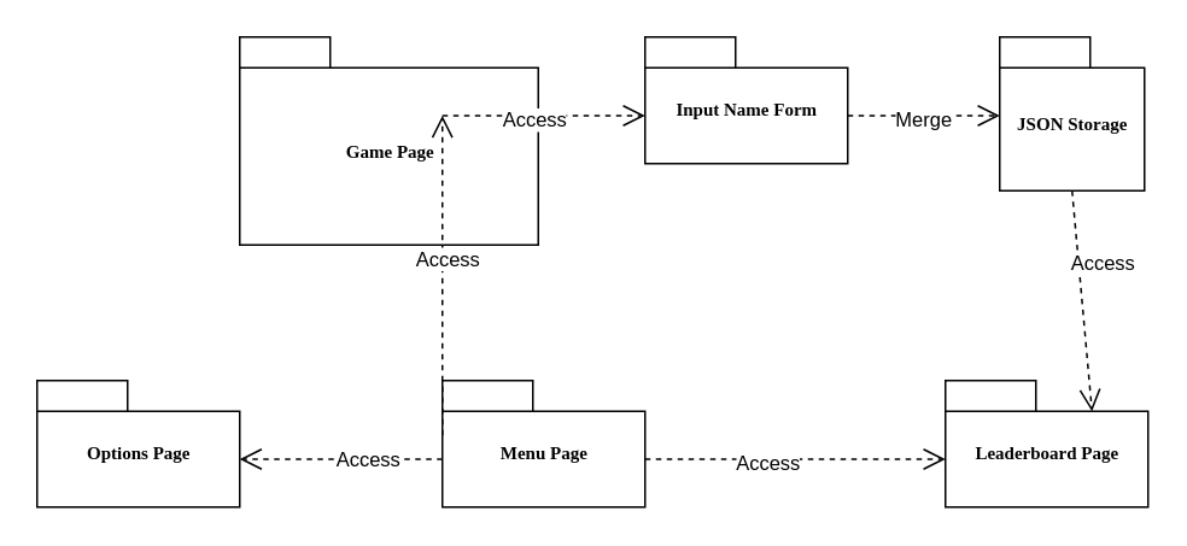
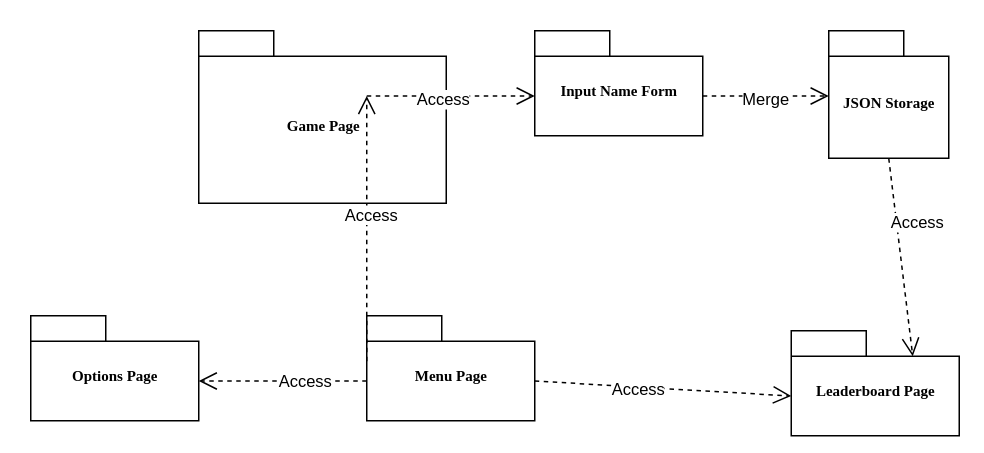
- <mxCell id="7" value="Leaderboard Page" style="shape=folder;fontStyle=1;spacingTop=10;tabWidth=50;tabHeight=17;tabPosition=left;html=1;rounded=0;shadow=0;comic=0;labelBackgroundColor=none;strokeColor=#000000;strokeWidth=1;fillColor=#ffffff;fontFamily=Verdana;fontSize=10;fontColor=#000000;align=center;" vertex="1" parent="1"><mxGeometry x="522" y="210" width="112" height="70" as="geometry" /></mxCell>
+ <mxCell id="7" value="Leaderboard Page" style="shape=folder;fontStyle=1;spacingTop=10;tabWidth=50;tabHeight=17;tabPosition=left;html=1;rounded=0;shadow=0;comic=0;labelBackgroundColor=none;strokeColor=#000000;strokeWidth=1;fillColor=#ffffff;fontFamily=Verdana;fontSize=10;fontColor=#000000;align=center;" vertex="1" parent="1"><mxGeometry x="527" y="220" width="112" height="70" as="geometry" /></mxCell>
